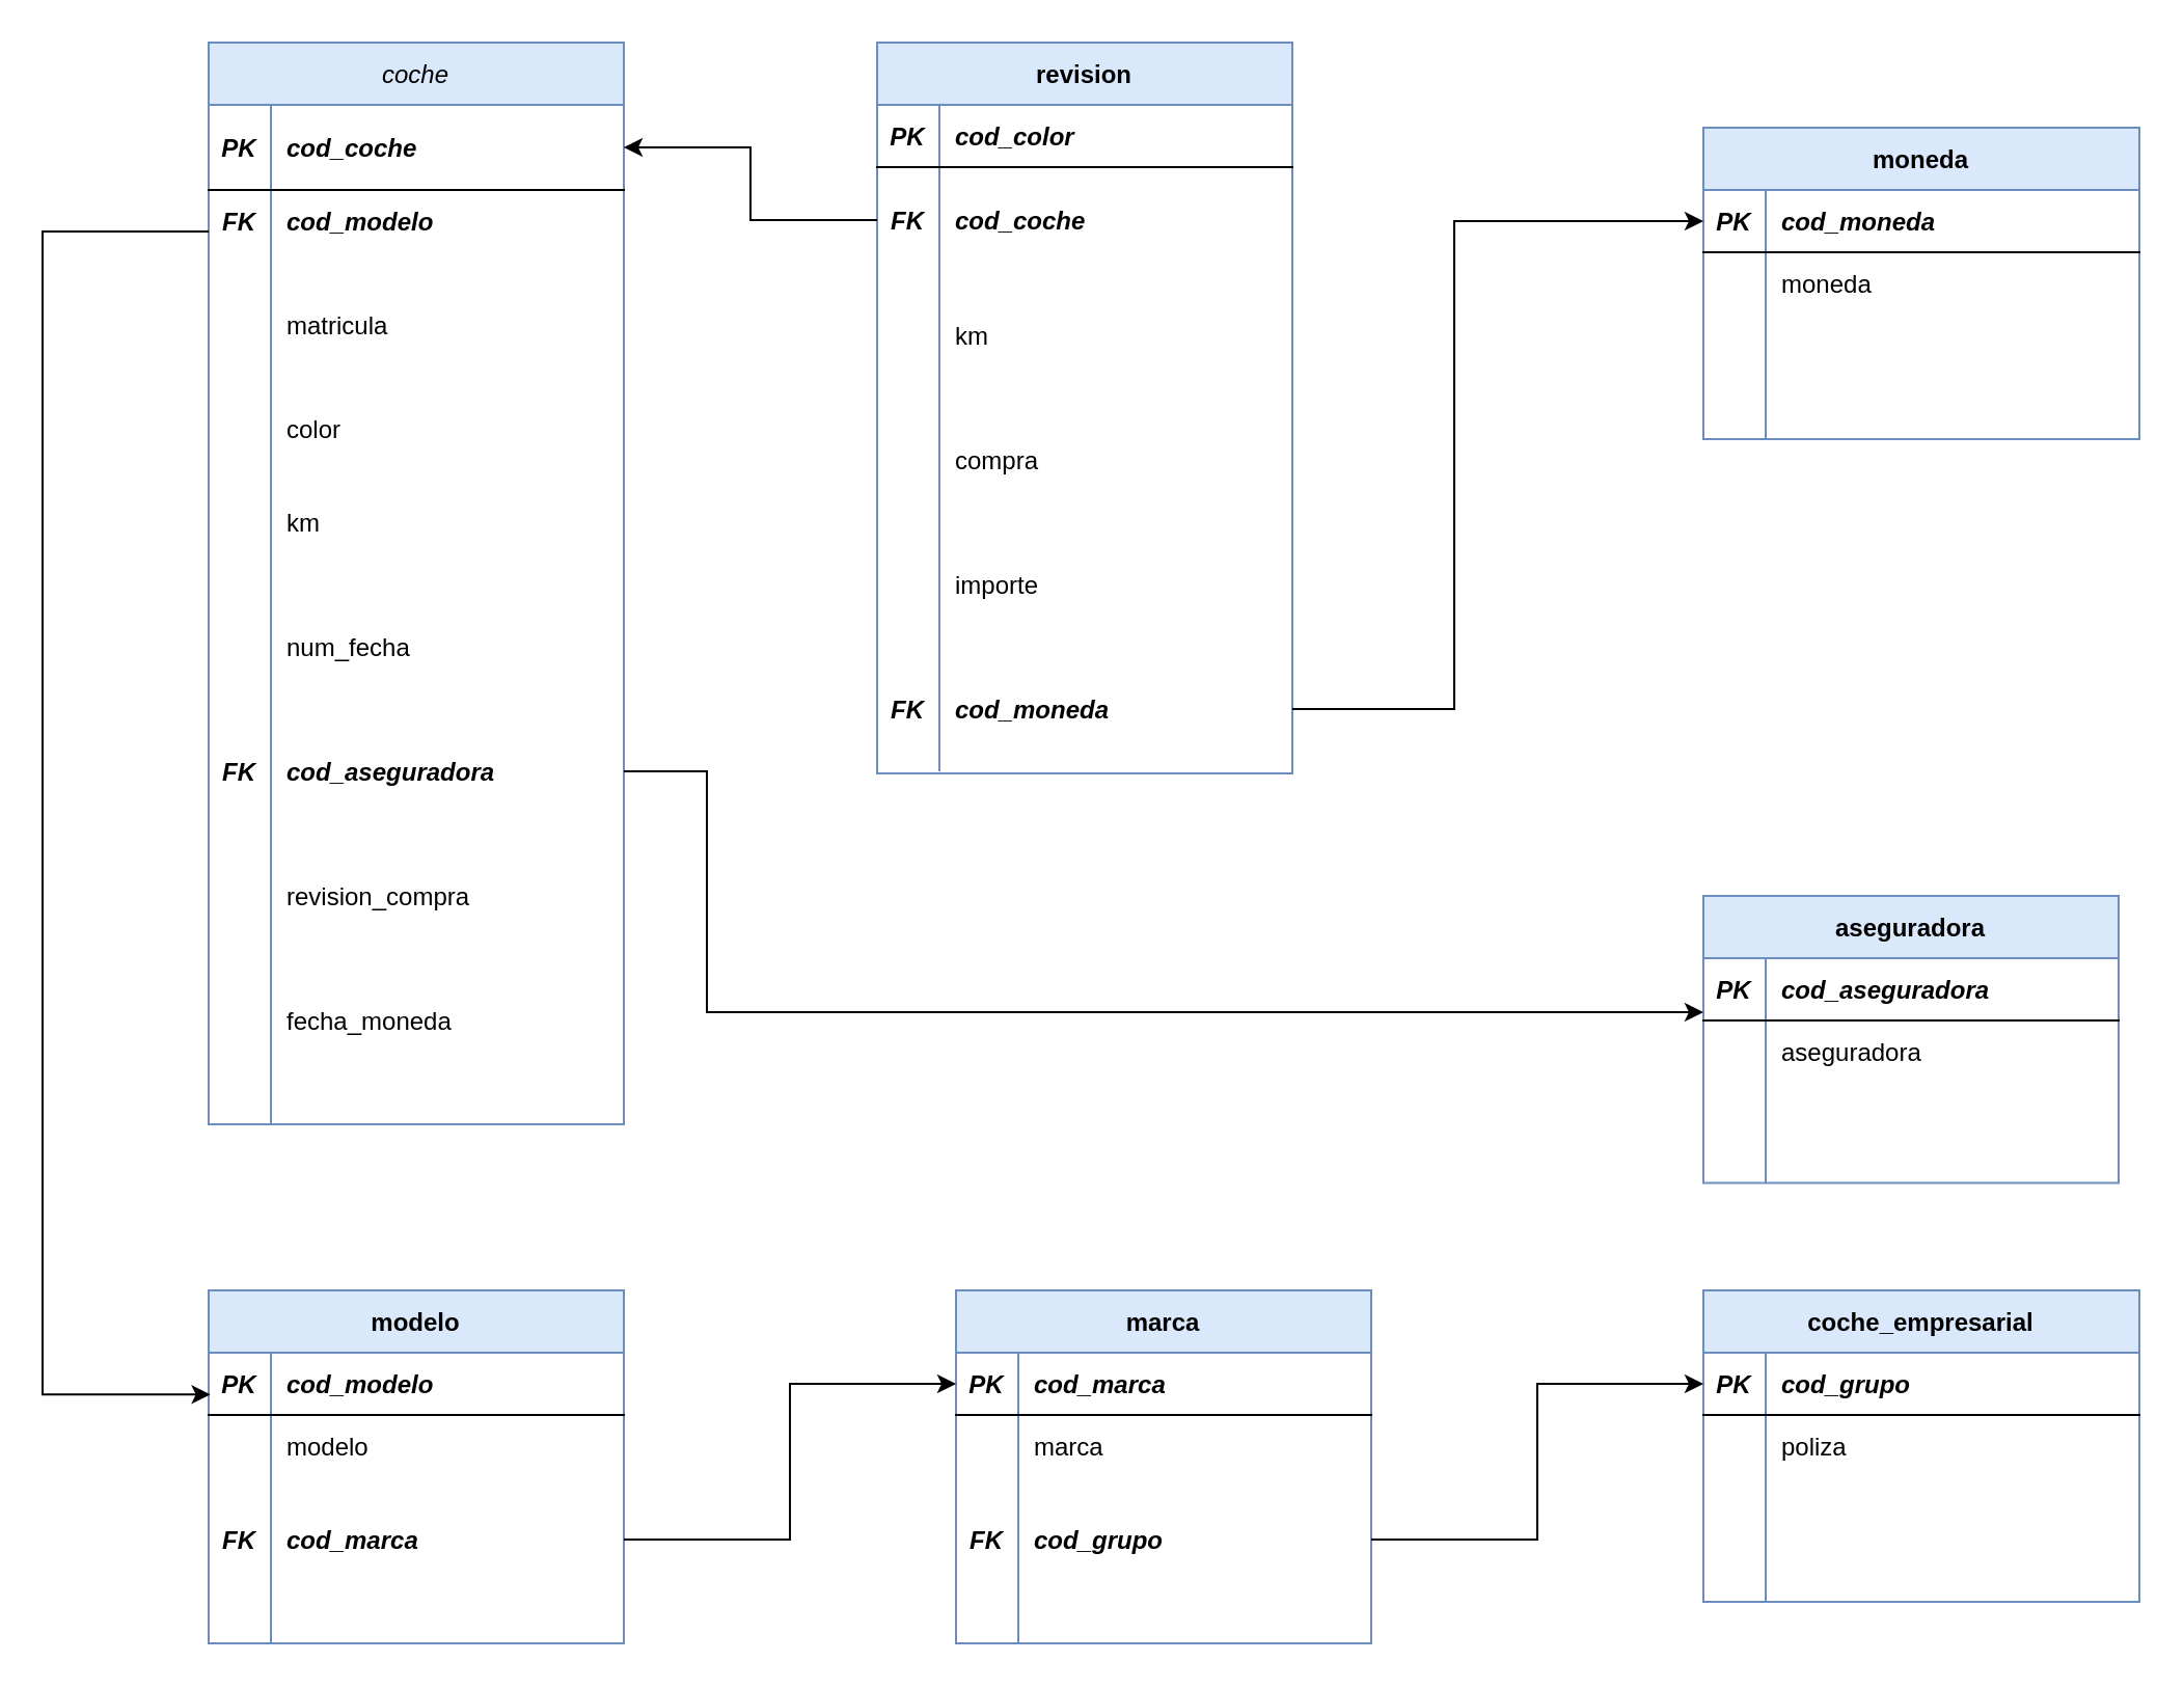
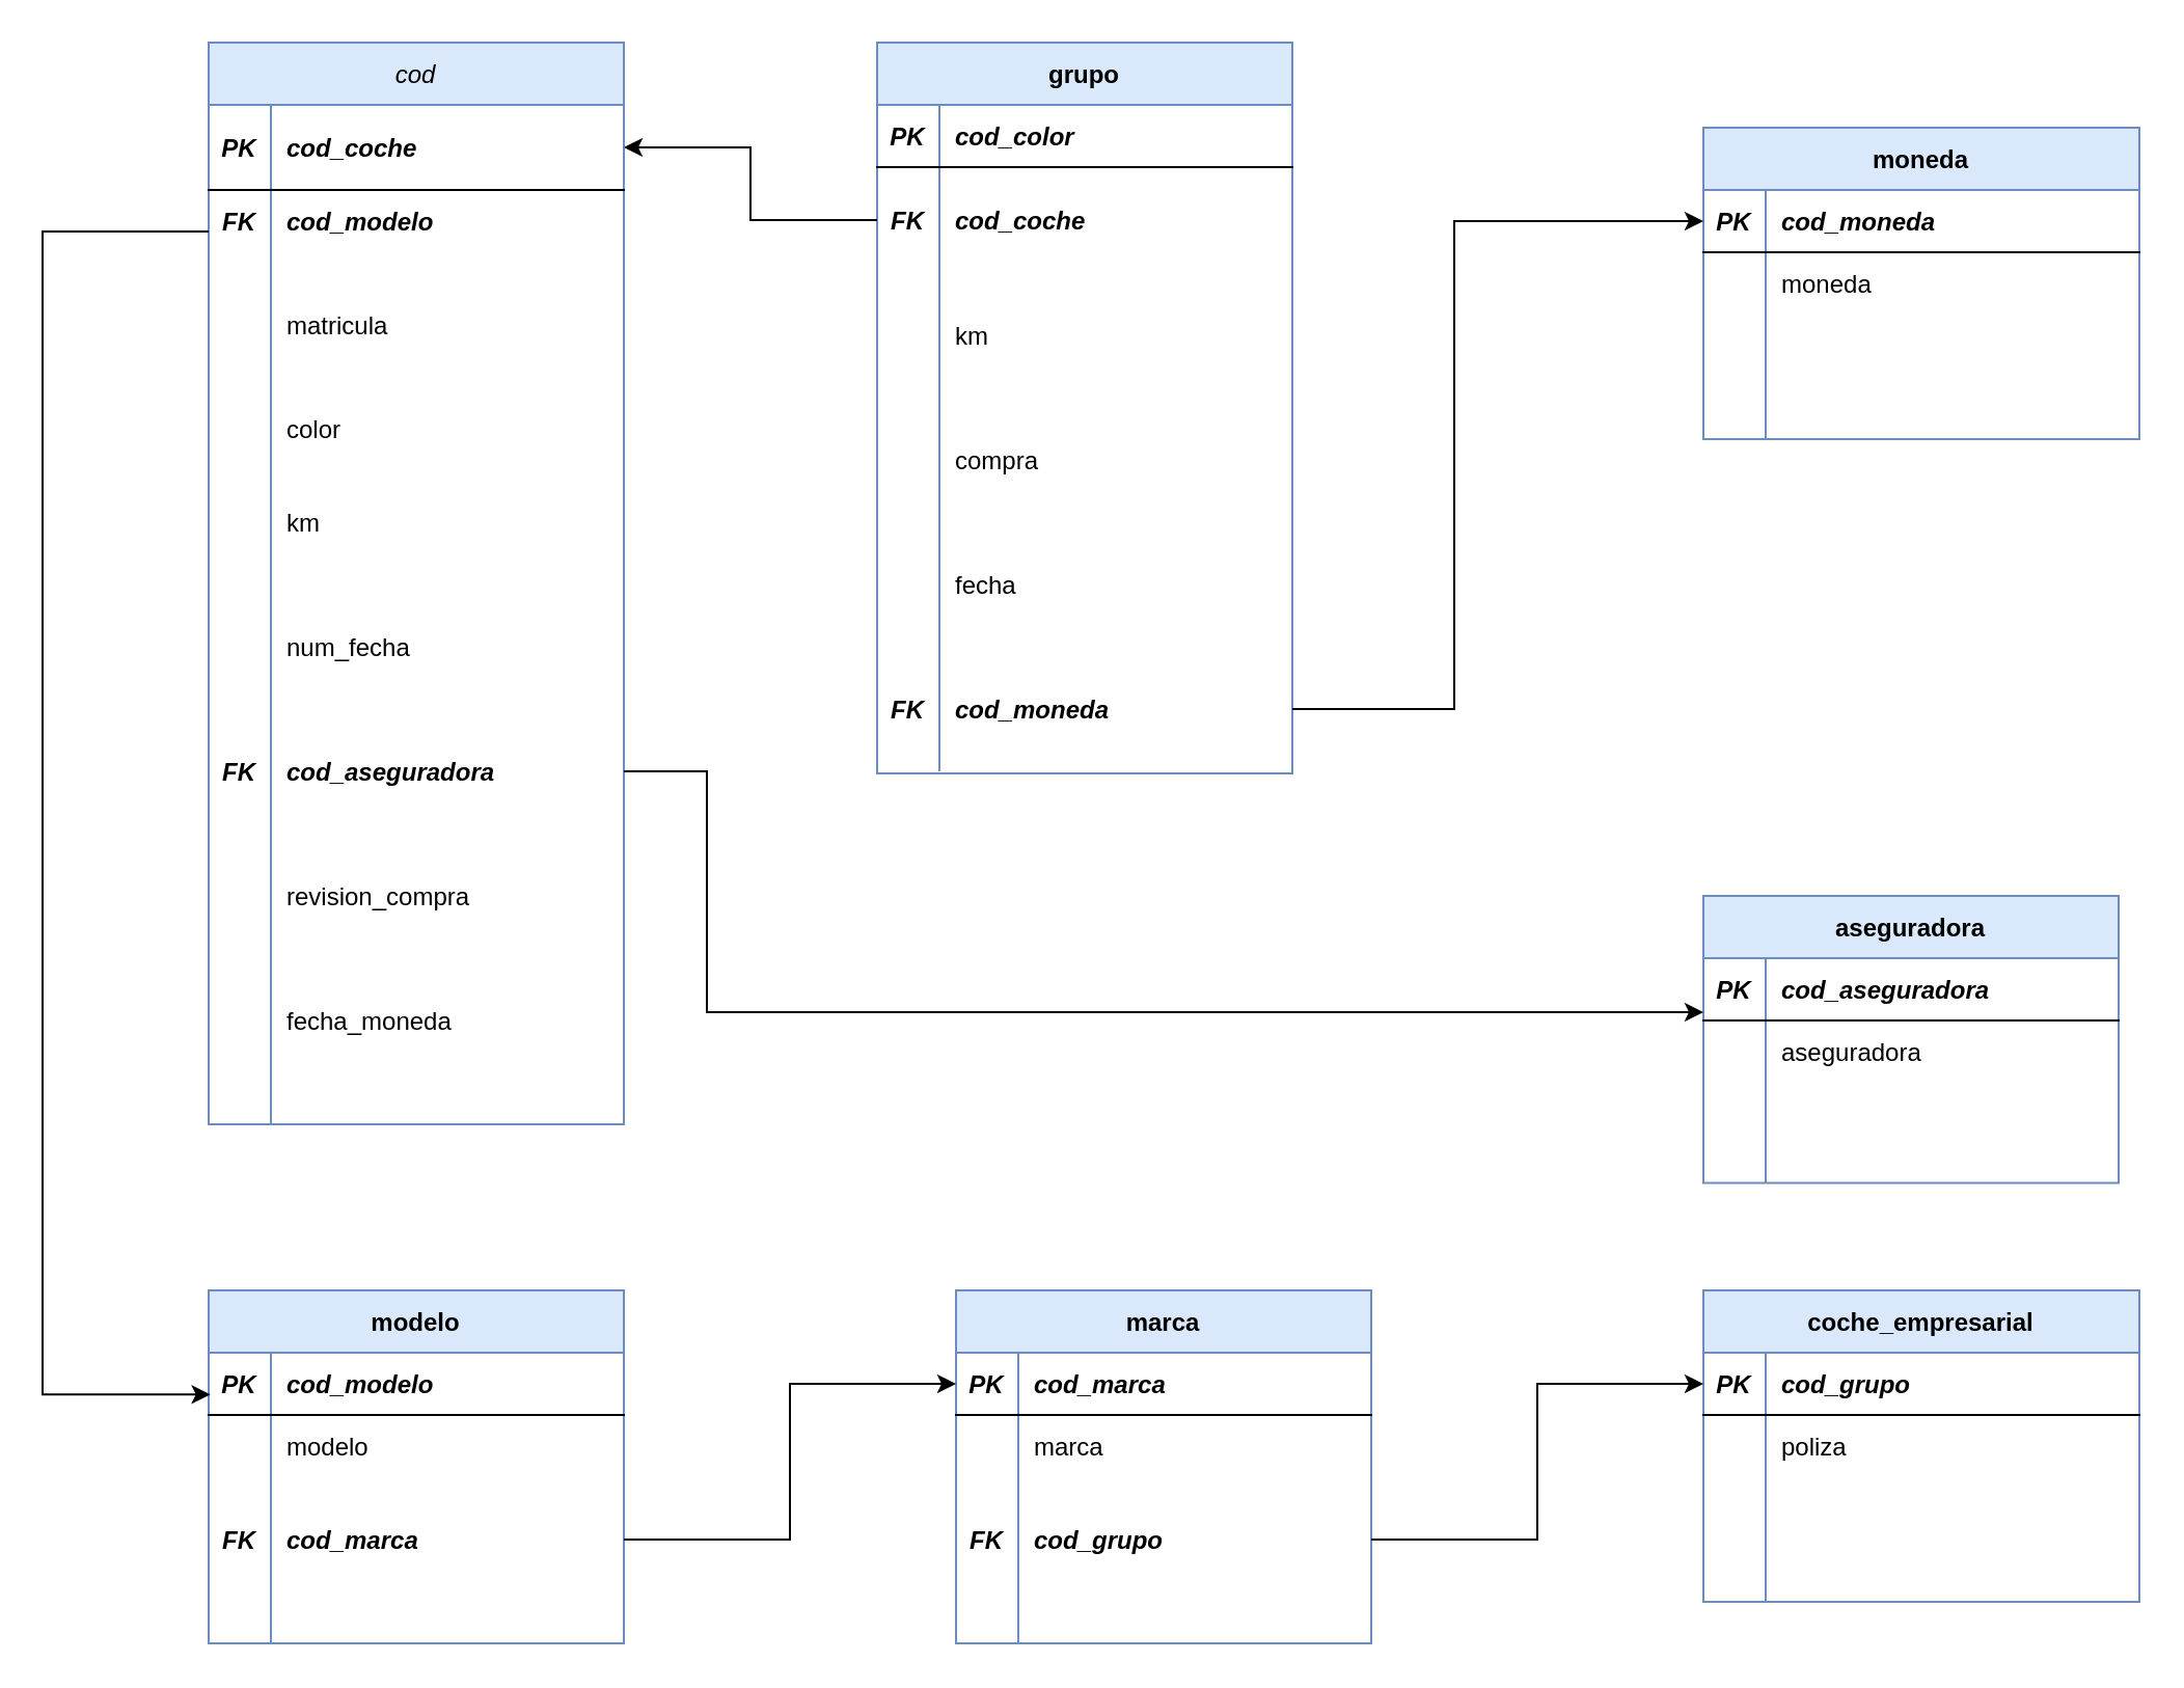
- <mxCell id="67" value="coche" style="shape=table;startSize=30;container=1;collapsible=1;childLayout=tableLayout;fixedRows=1;rowLines=0;fontStyle=2;align=center;resizeLast=1;fillColor=#dae8fc;strokeColor=#6c8ebf;" parent="1" vertex="1"><mxGeometry x="100" y="20" width="200" height="521" as="geometry" /></mxCell>
+ <mxCell id="67" value="cod" style="shape=table;startSize=30;container=1;collapsible=1;childLayout=tableLayout;fixedRows=1;rowLines=0;fontStyle=2;align=center;resizeLast=1;fillColor=#dae8fc;strokeColor=#6c8ebf;" parent="1" vertex="1"><mxGeometry x="100" y="20" width="200" height="521" as="geometry" /></mxCell>
- <mxCell id="38" value="revision" style="shape=table;startSize=30;container=1;collapsible=1;childLayout=tableLayout;fixedRows=1;rowLines=0;fontStyle=1;align=center;resizeLast=1;fillColor=#dae8fc;strokeColor=#6c8ebf;" parent="1" vertex="1"><mxGeometry x="422" y="20" width="200" height="352" as="geometry" /></mxCell>
+ <mxCell id="38" value="grupo" style="shape=table;startSize=30;container=1;collapsible=1;childLayout=tableLayout;fixedRows=1;rowLines=0;fontStyle=1;align=center;resizeLast=1;fillColor=#dae8fc;strokeColor=#6c8ebf;" parent="1" vertex="1"><mxGeometry x="422" y="20" width="200" height="352" as="geometry" /></mxCell>
- <mxCell id="53" value="importe" style="shape=partialRectangle;connectable=0;fillColor=none;top=0;left=0;bottom=0;right=0;align=left;spacingLeft=6;overflow=hidden;fontStyle=0" parent="51" vertex="1"><mxGeometry x="30" width="170" height="60" as="geometry"><mxRectangle width="170" height="60" as="alternateBounds" /></mxGeometry></mxCell>
+ <mxCell id="53" value="fecha" style="shape=partialRectangle;connectable=0;fillColor=none;top=0;left=0;bottom=0;right=0;align=left;spacingLeft=6;overflow=hidden;fontStyle=0" parent="51" vertex="1"><mxGeometry x="30" width="170" height="60" as="geometry"><mxRectangle width="170" height="60" as="alternateBounds" /></mxGeometry></mxCell>
